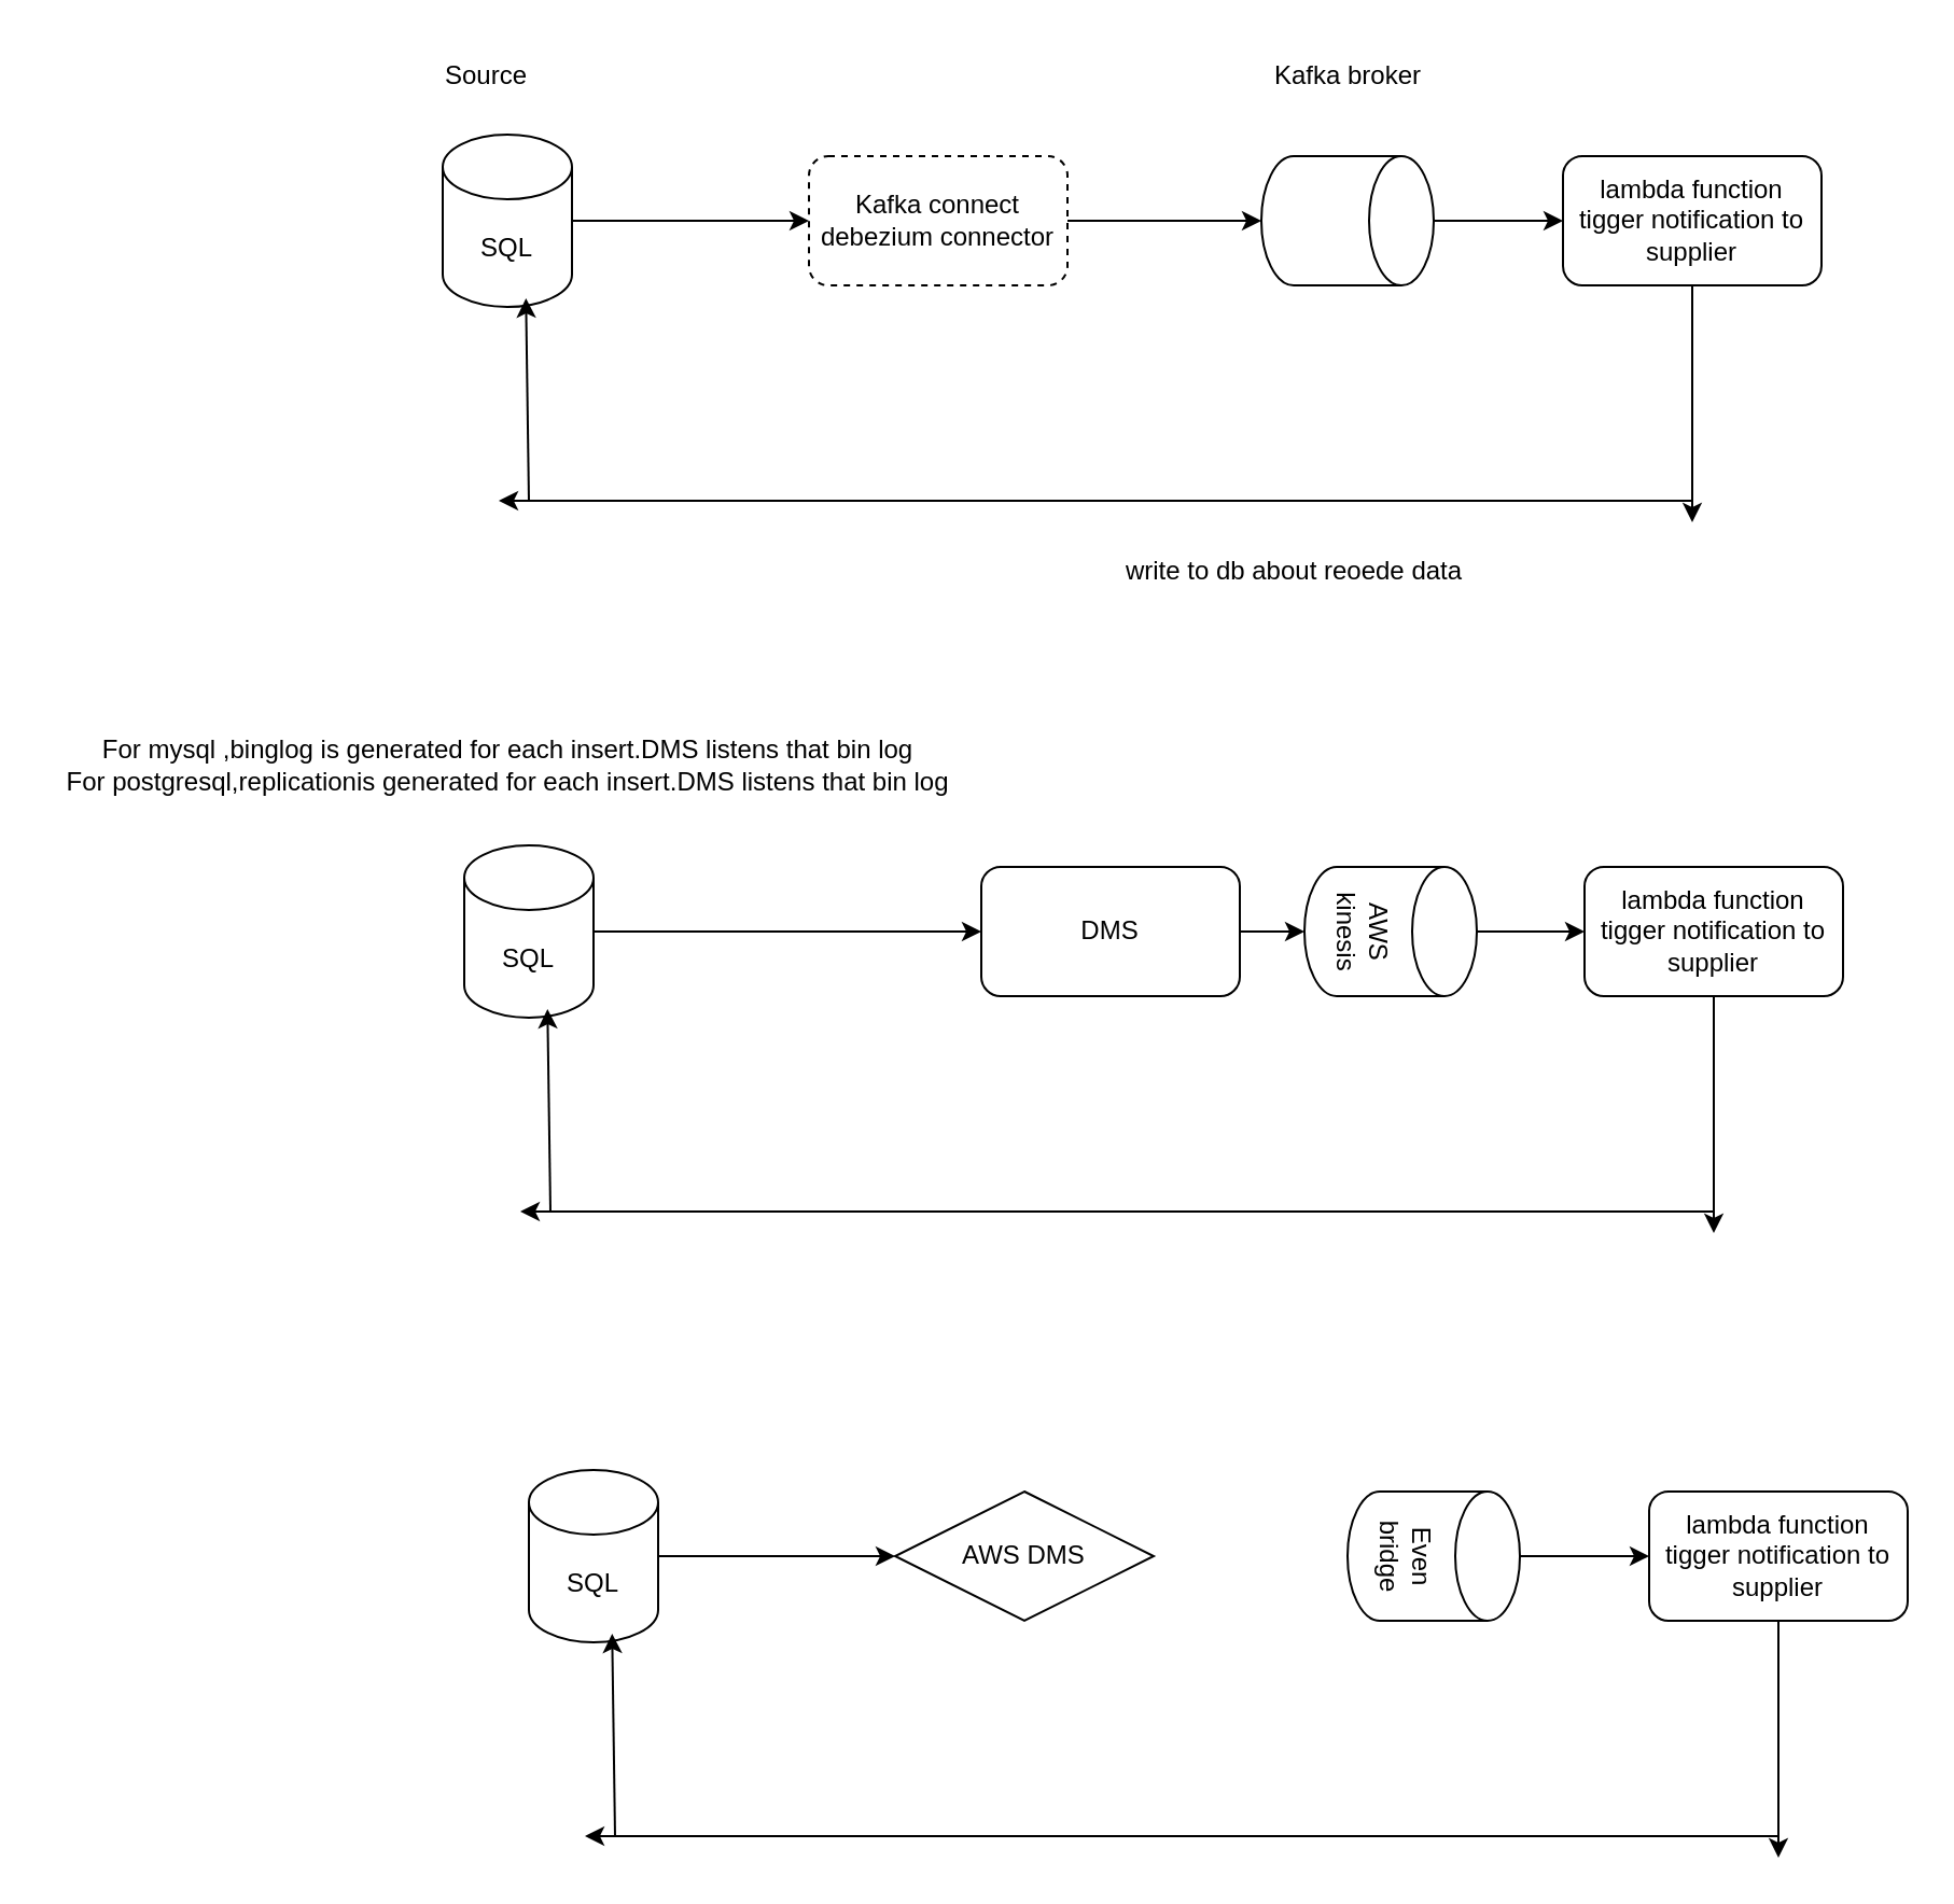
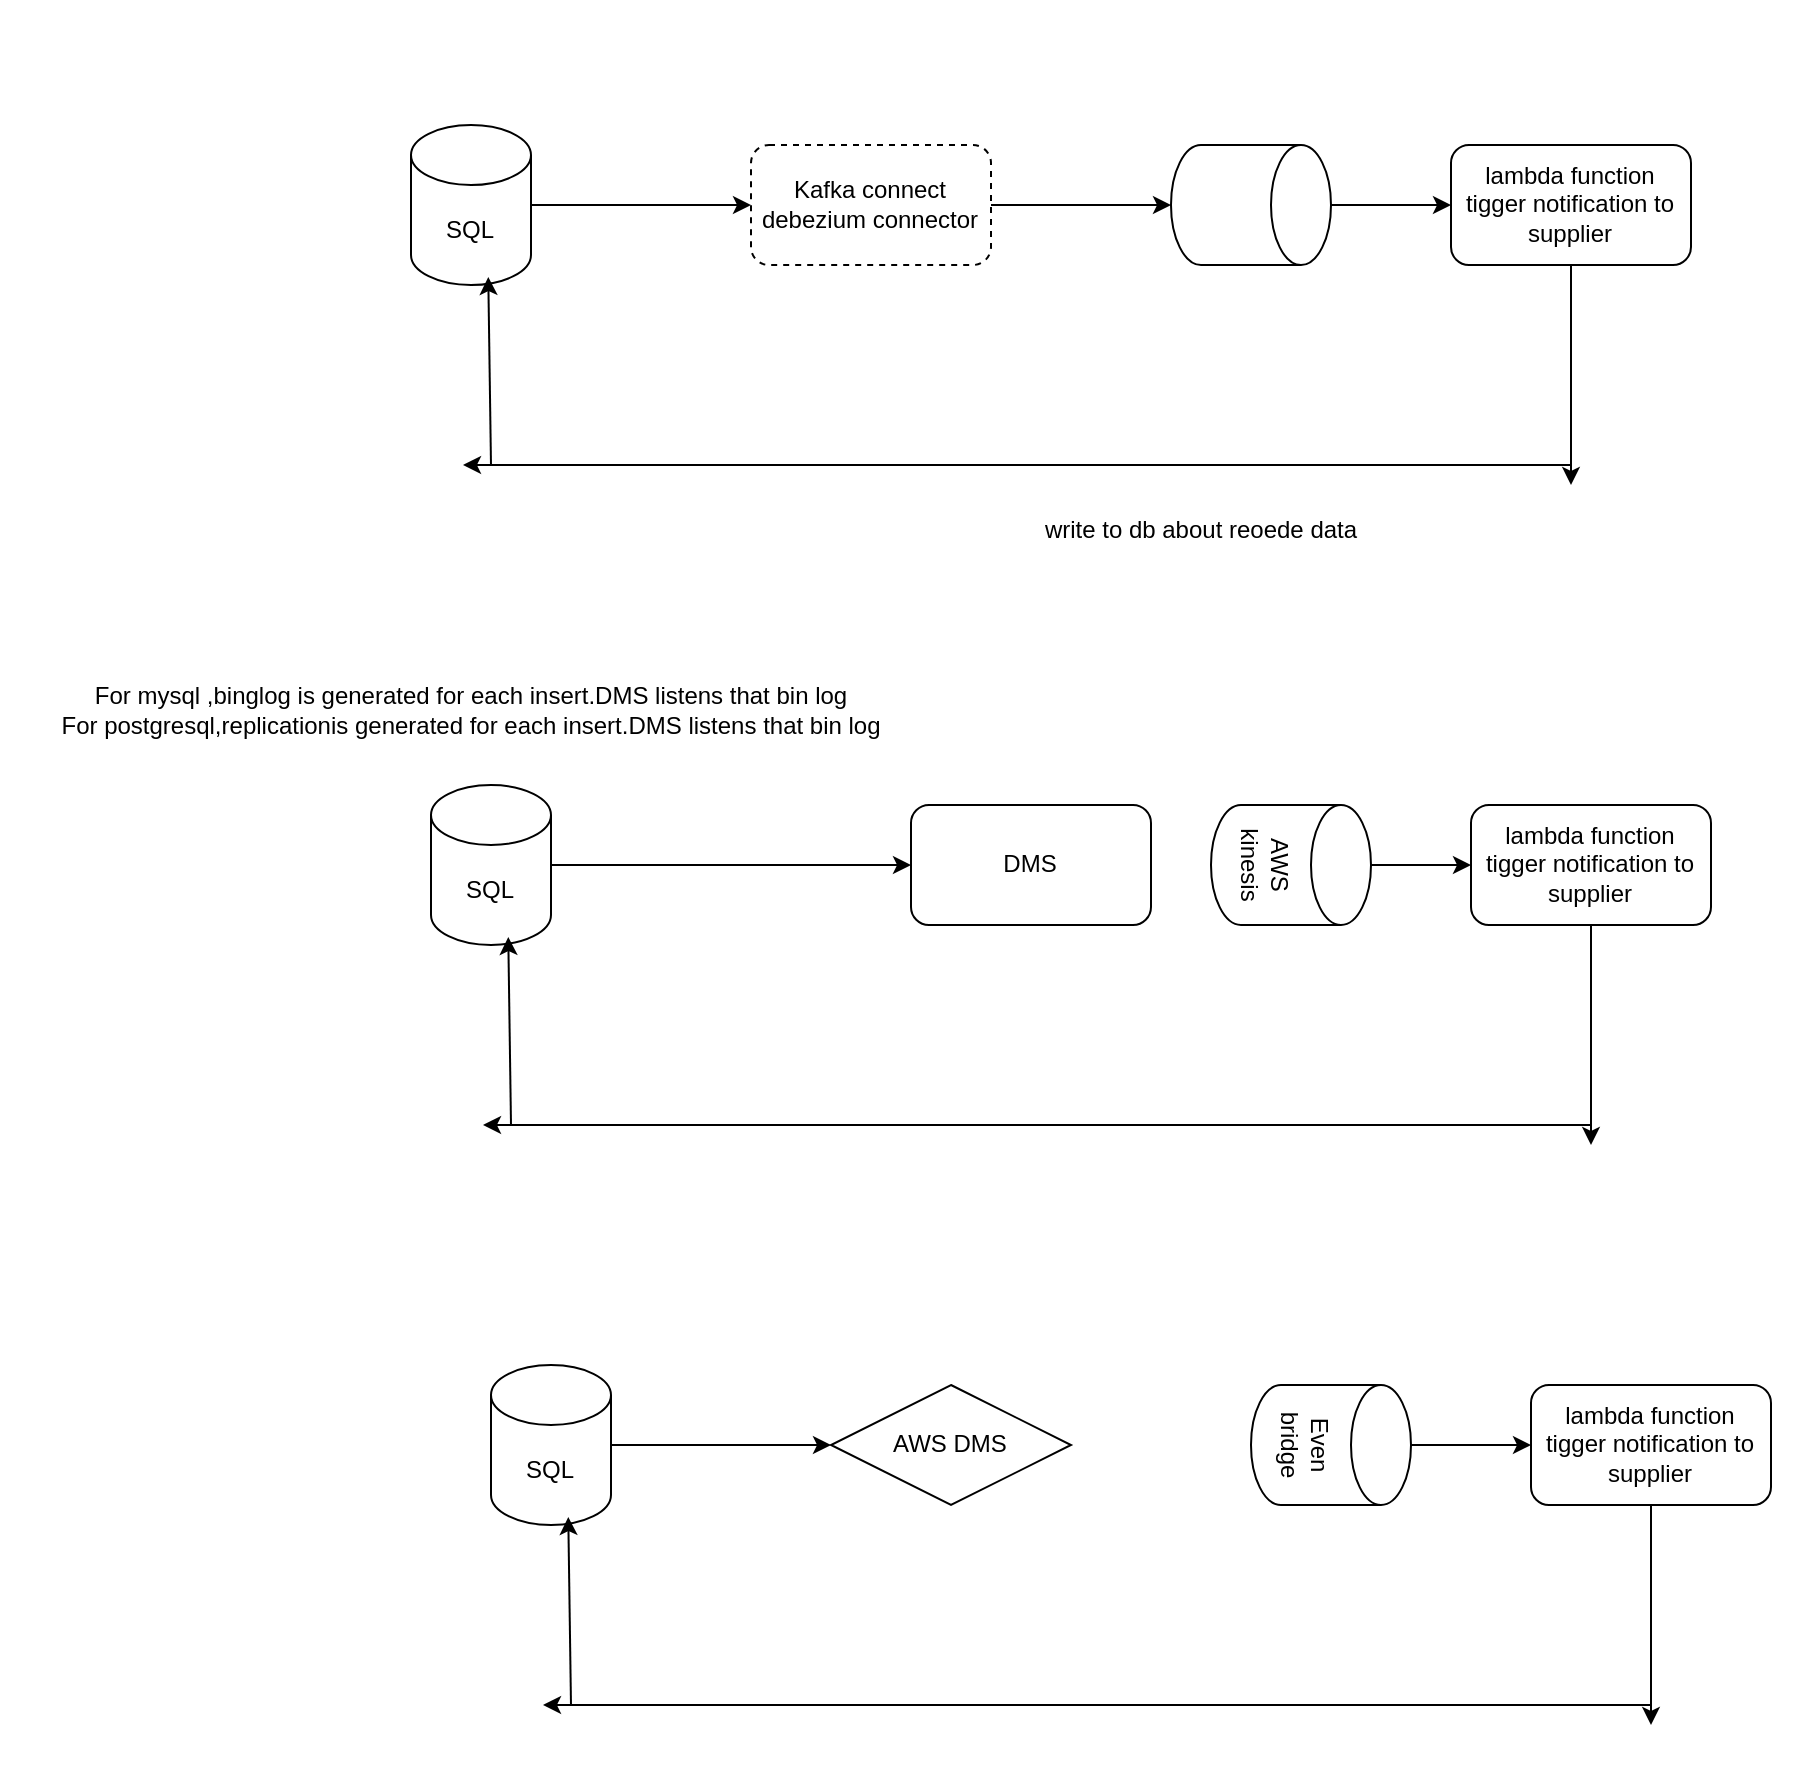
- <mxCell id="6" value="Source" style="text;html=1;align=center;verticalAlign=middle;resizable=0;points=[];autosize=1;strokeColor=none;fillColor=none;" vertex="1" parent="1"><mxGeometry x="195" y="20" width="60" height="30" as="geometry" /></mxCell>
- <mxCell id="9" value="Kafka broker" style="text;html=1;align=center;verticalAlign=middle;resizable=0;points=[];autosize=1;strokeColor=none;fillColor=none;" vertex="1" parent="1"><mxGeometry x="580" y="20" width="90" height="30" as="geometry" /></mxCell>
- <mxCell id="17" style="edgeStyle=orthogonalEdgeStyle;rounded=0;orthogonalLoop=1;jettySize=auto;html=1;" edge="1" parent="1" source="18" target="20"><mxGeometry relative="1" as="geometry" /></mxCell>
